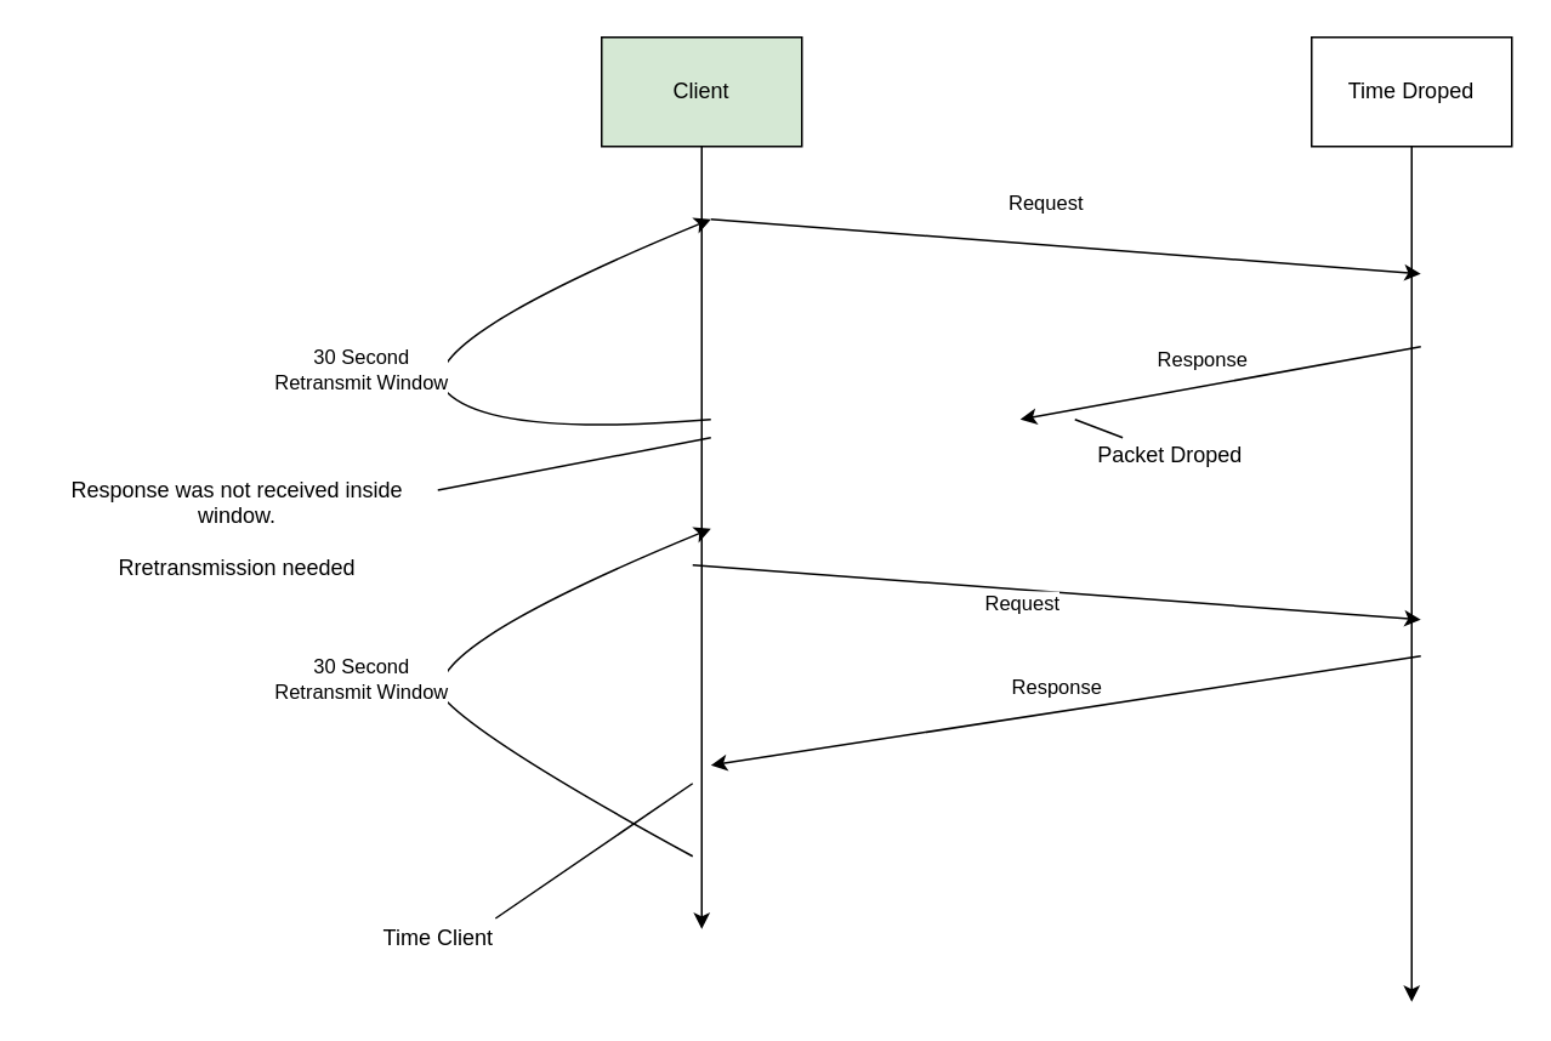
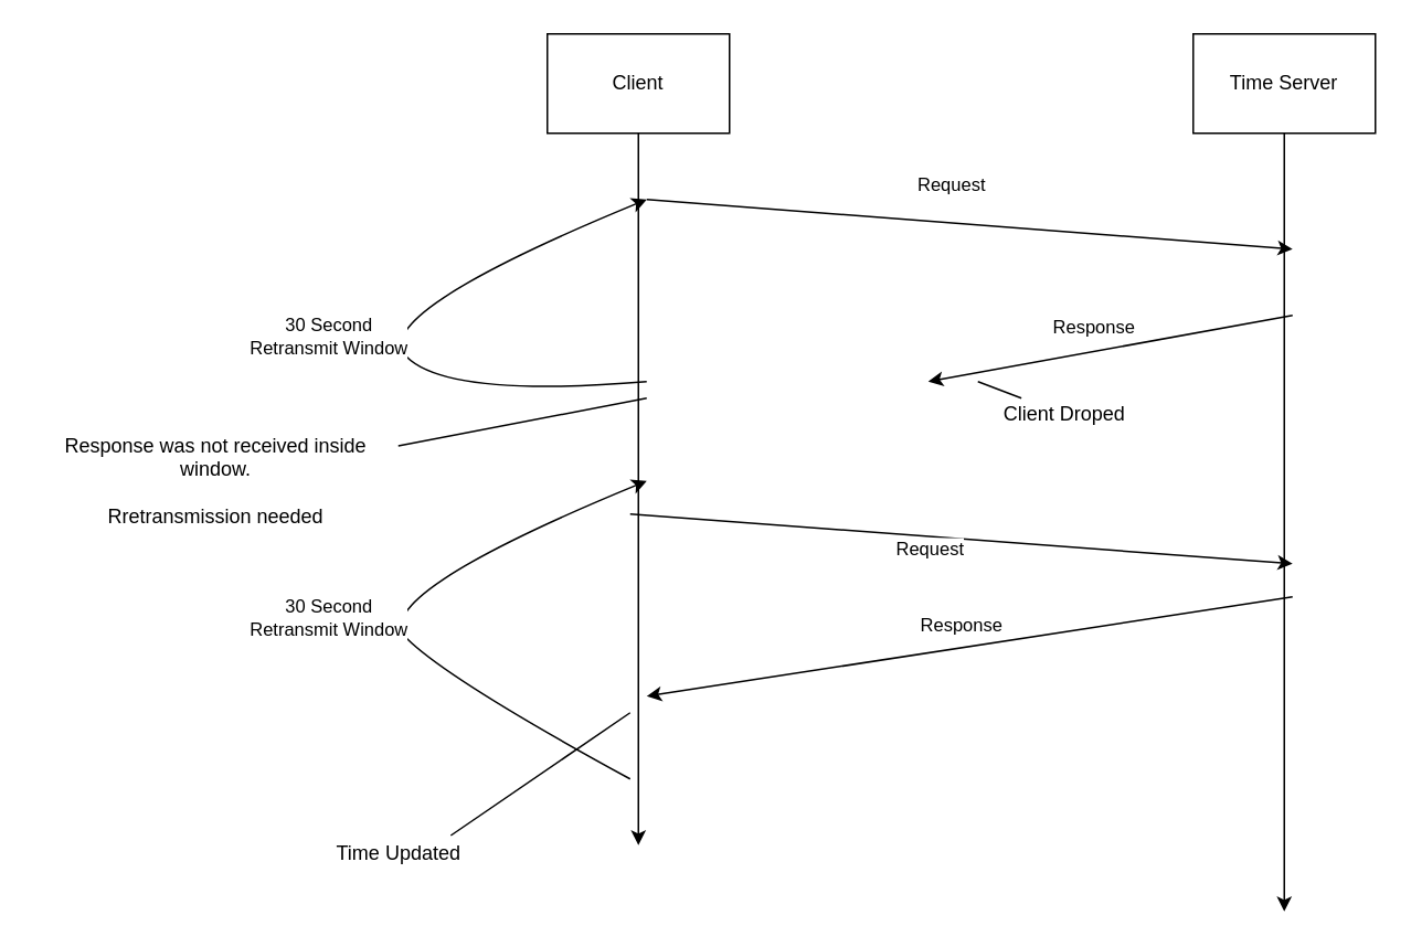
- <mxCell id="3" value="Client" style="rounded=0;whiteSpace=wrap;html=1;fillColor=#d5e8d4;" parent="1" vertex="1"><mxGeometry x="330" y="20" width="110" height="60" as="geometry" /></mxCell>
+ <mxCell id="3" value="Client" style="rounded=0;whiteSpace=wrap;html=1;" parent="1" vertex="1"><mxGeometry x="330" y="20" width="110" height="60" as="geometry" /></mxCell>
- <mxCell id="5" value="Time Droped" style="rounded=0;whiteSpace=wrap;html=1;" parent="1" vertex="1"><mxGeometry x="720" y="20" width="110" height="60" as="geometry" /></mxCell>
+ <mxCell id="5" value="Time Server" style="rounded=0;whiteSpace=wrap;html=1;" parent="1" vertex="1"><mxGeometry x="720" y="20" width="110" height="60" as="geometry" /></mxCell>
- <mxCell id="15" value="Packet Droped" style="text;html=1;align=center;verticalAlign=middle;whiteSpace=wrap;rounded=0;" parent="1" vertex="1"><mxGeometry x="595" y="240" width="95" height="20" as="geometry" /></mxCell>
+ <mxCell id="15" value="Client Droped" style="text;html=1;align=center;verticalAlign=middle;whiteSpace=wrap;rounded=0;" parent="1" vertex="1"><mxGeometry x="595" y="240" width="95" height="20" as="geometry" /></mxCell>
- <mxCell id="22" value="Time Client" style="text;html=1;align=center;verticalAlign=middle;resizable=0;points=[];autosize=1;strokeColor=none;fillColor=none;" vertex="1" parent="1"><mxGeometry x="190" y="500" width="100" height="30" as="geometry" /></mxCell>
+ <mxCell id="22" value="Time Updated" style="text;html=1;align=center;verticalAlign=middle;resizable=0;points=[];autosize=1;strokeColor=none;fillColor=none;" vertex="1" parent="1"><mxGeometry x="190" y="500" width="100" height="30" as="geometry" /></mxCell>
